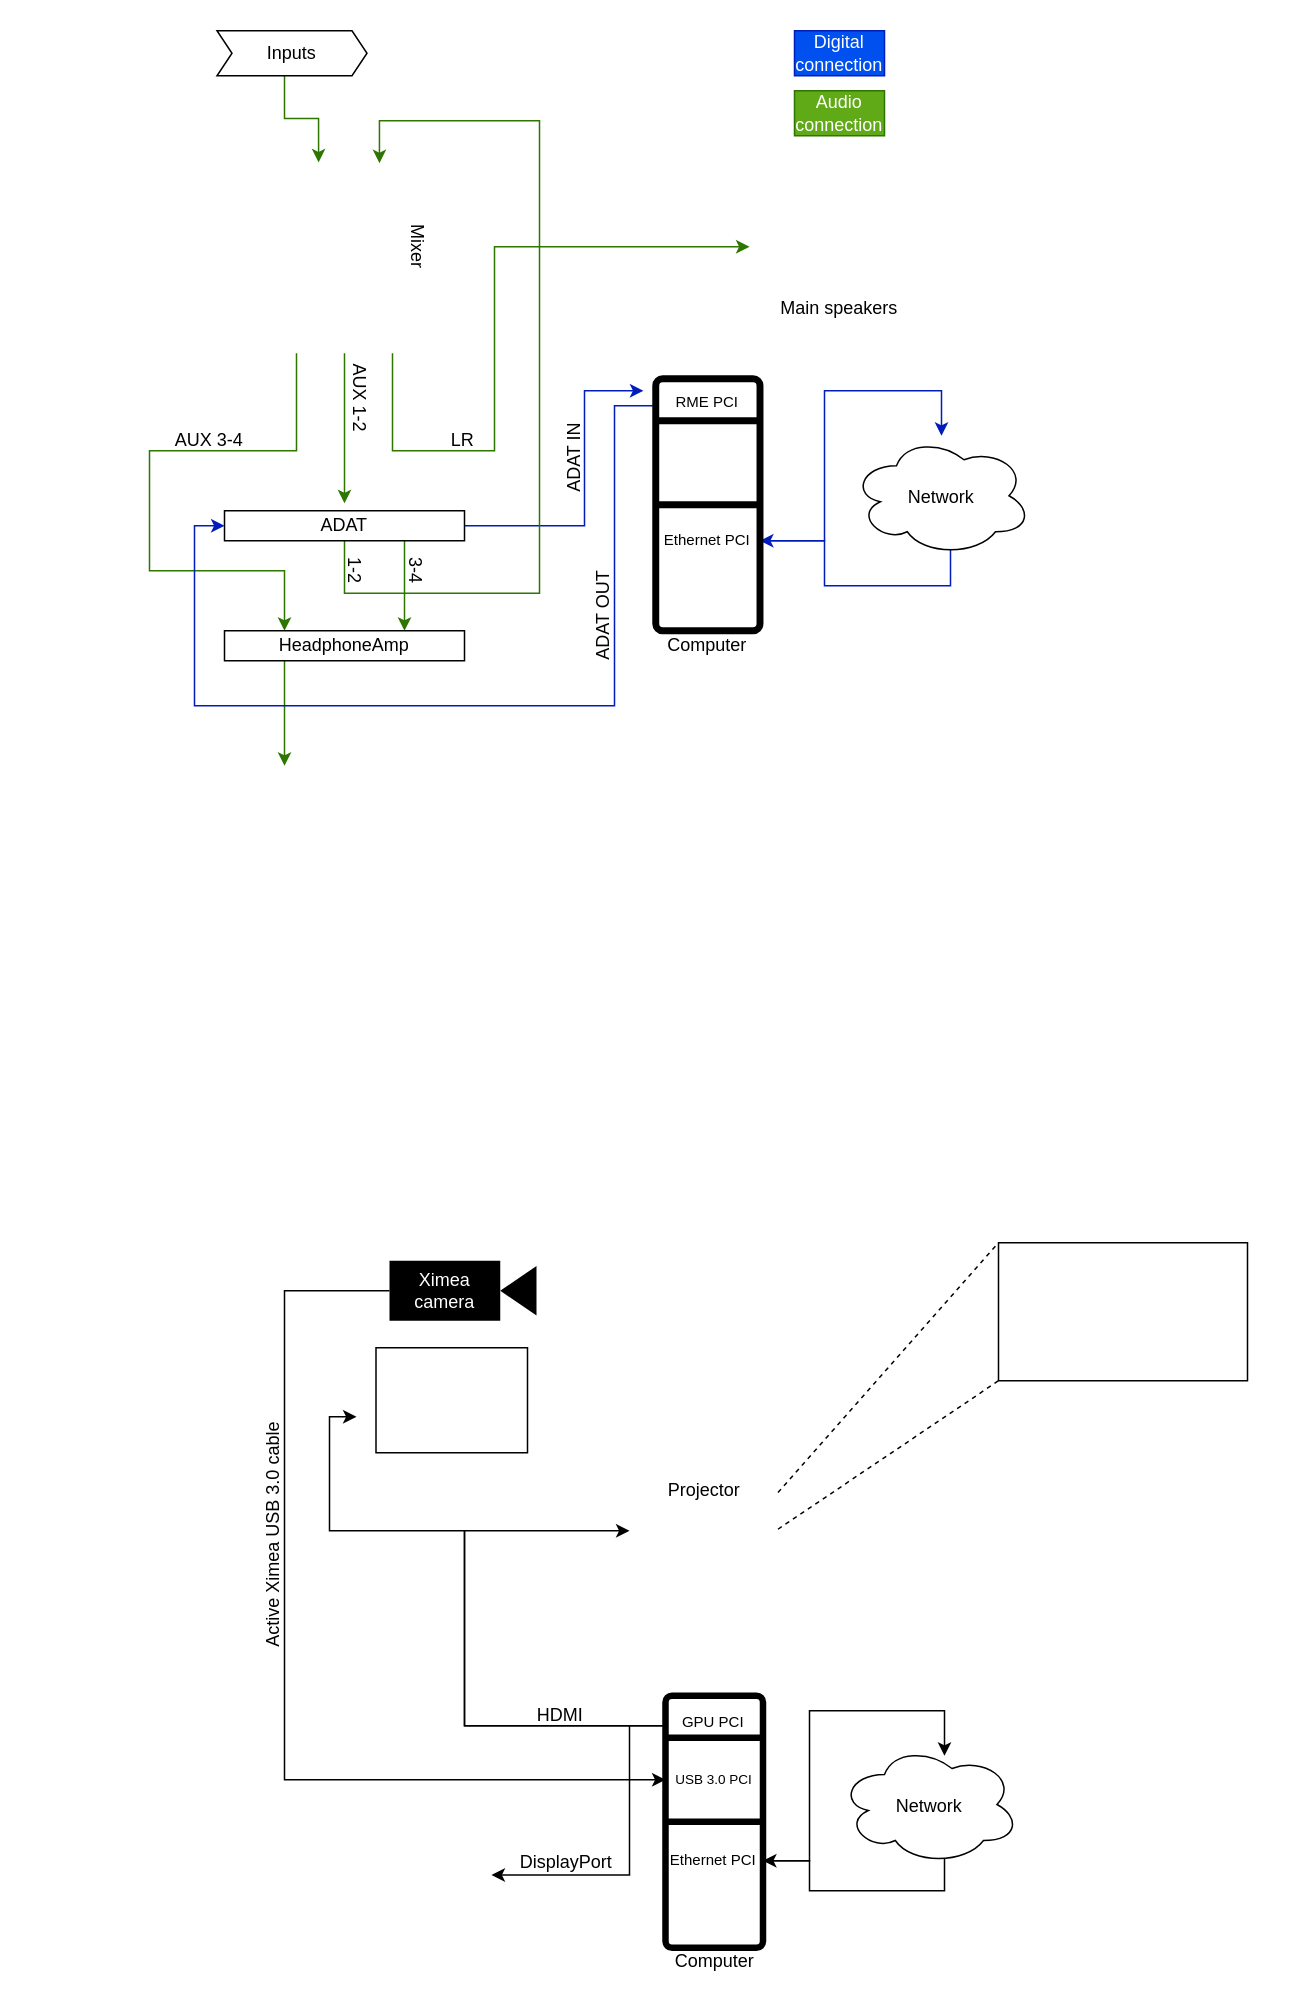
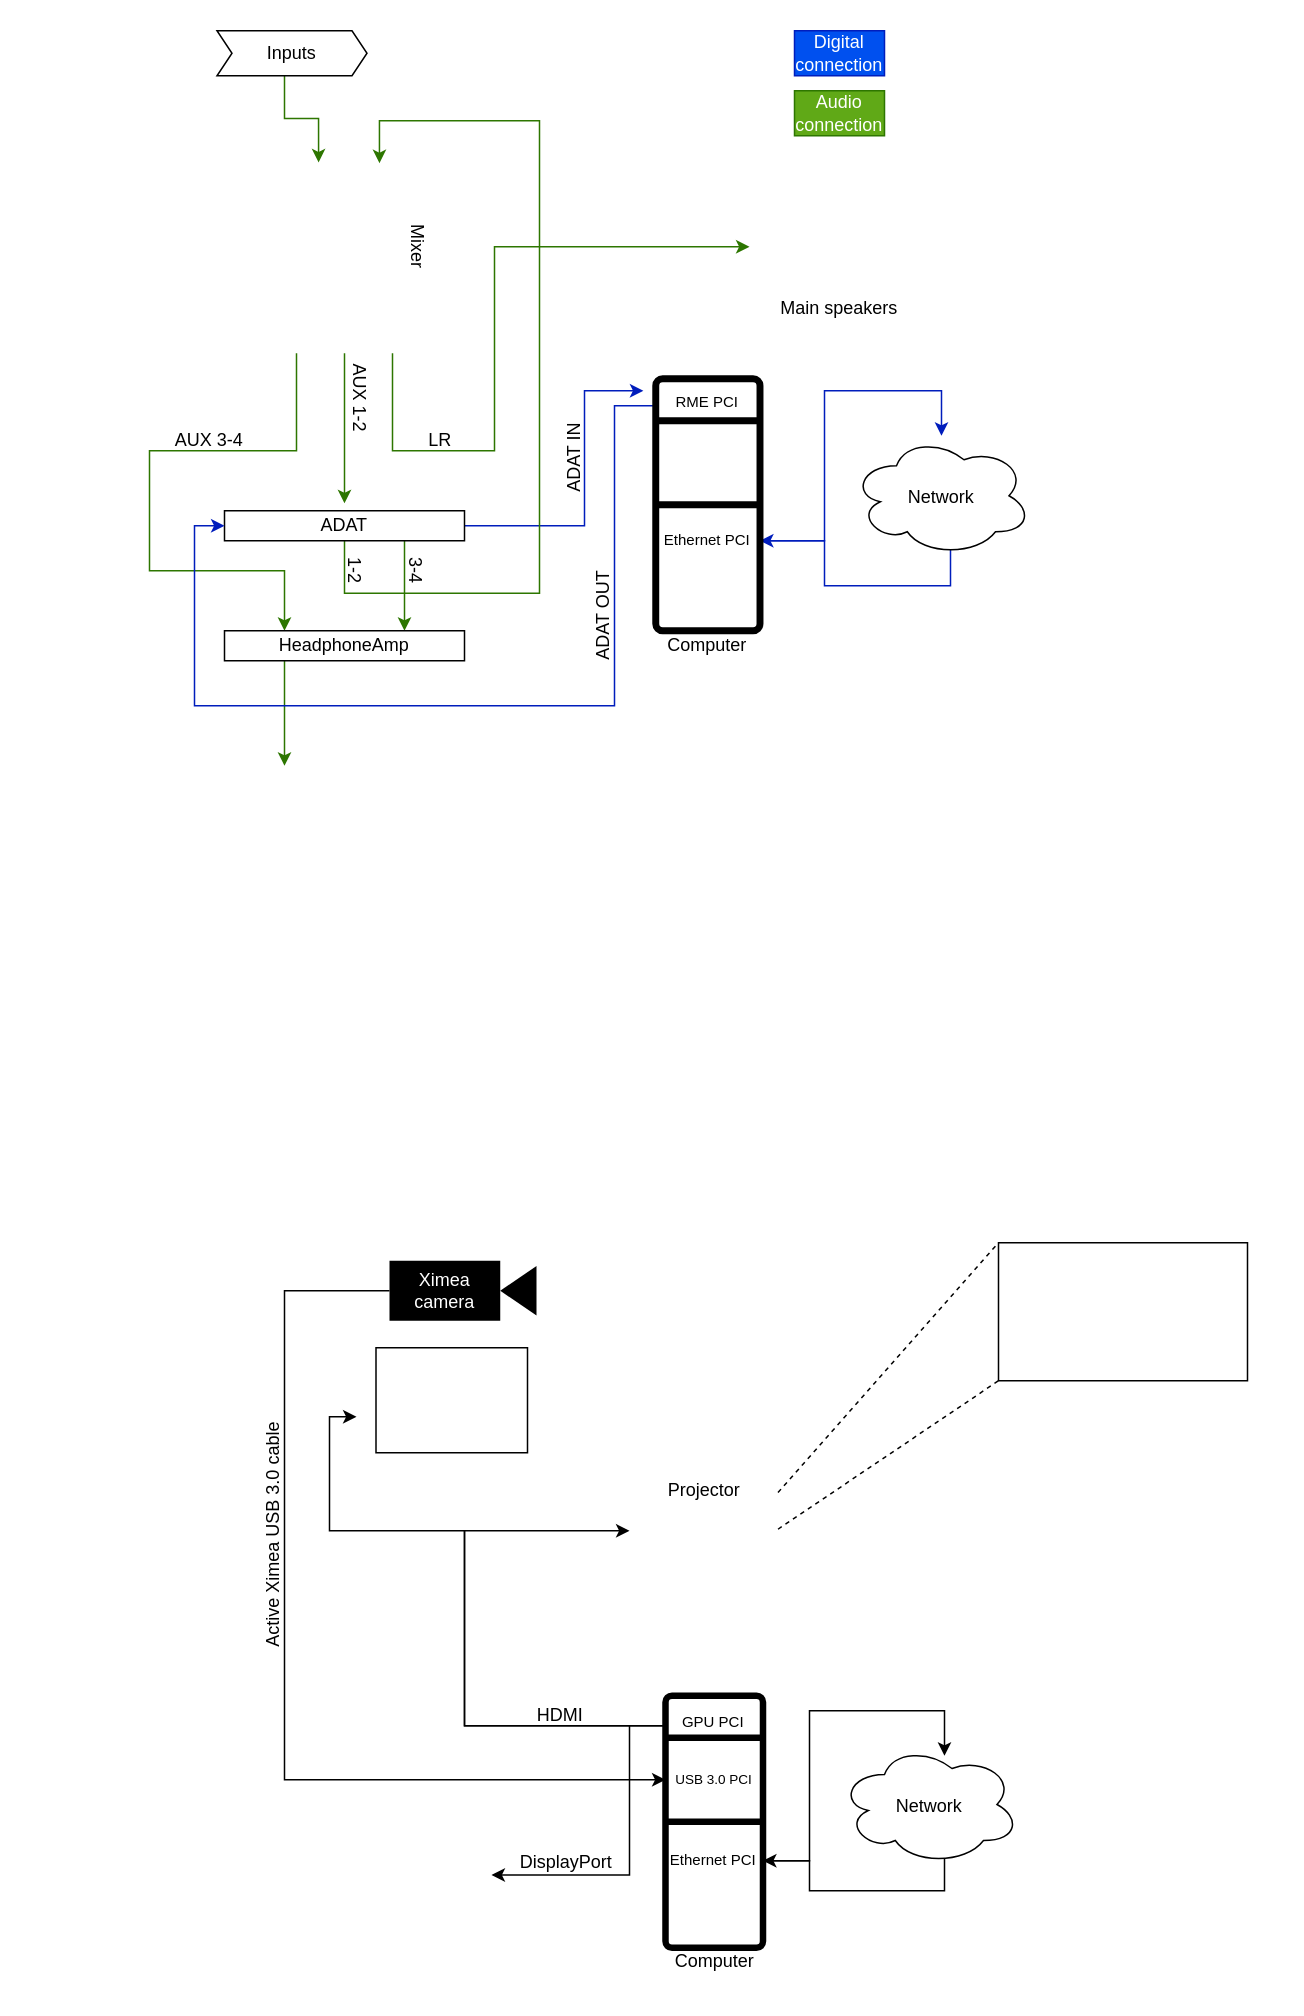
- <mxCell id="27" value="LR" style="text;html=1;strokeColor=none;fillColor=none;align=center;verticalAlign=middle;whiteSpace=wrap;rounded=0;" parent="1" vertex="1"><mxGeometry x="293" y="277.5" width="30" height="30" as="geometry" /></mxCell>
+ <mxCell id="27" value="LR" style="text;html=1;strokeColor=none;fillColor=none;align=center;verticalAlign=middle;whiteSpace=wrap;rounded=0;" parent="1" vertex="1"><mxGeometry x="278" y="277.5" width="30" height="30" as="geometry" /></mxCell>
